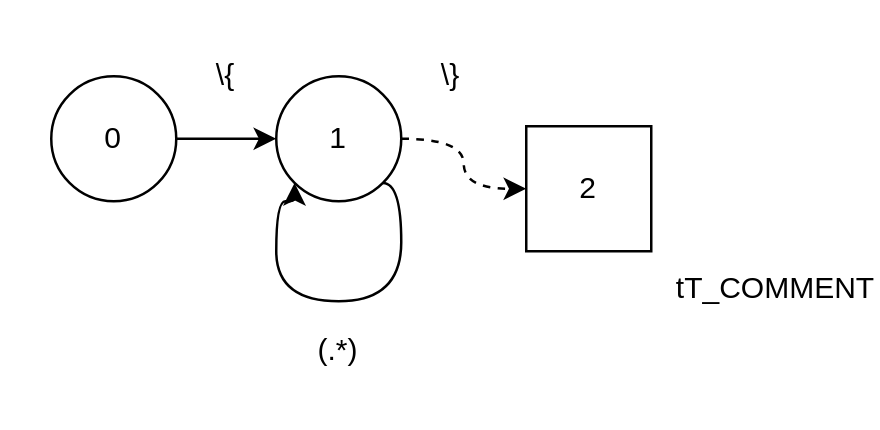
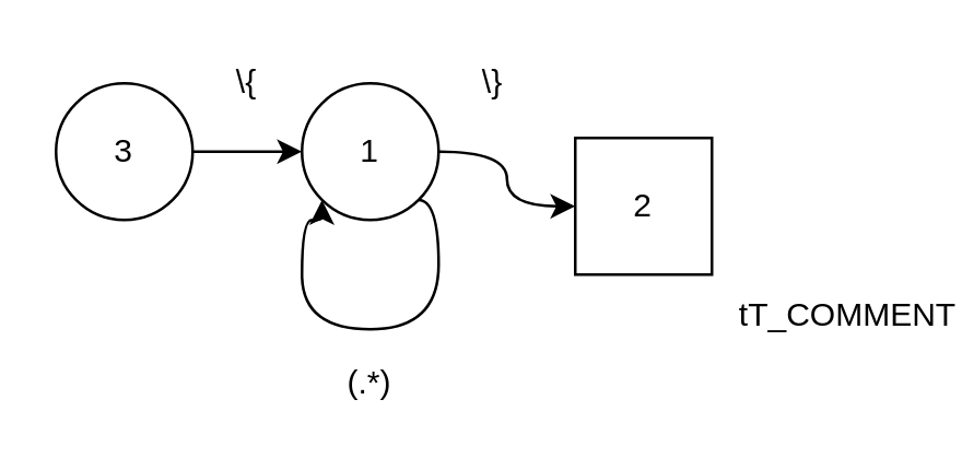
- <mxCell id="3" value="0" style="ellipse;whiteSpace=wrap;html=1;aspect=fixed;" vertex="1" parent="1"><mxGeometry x="20" y="30" width="50" height="50" as="geometry" /></mxCell>
+ <mxCell id="3" value="3" style="ellipse;whiteSpace=wrap;html=1;aspect=fixed;" vertex="1" parent="1"><mxGeometry x="20" y="30" width="50" height="50" as="geometry" /></mxCell>
- <mxCell id="4" style="edgeStyle=orthogonalEdgeStyle;orthogonalLoop=1;jettySize=auto;html=1;entryX=0;entryY=0.5;entryDx=0;entryDy=0;curved=1;dashed=1;" edge="1" parent="1" source="5" target="6"><mxGeometry relative="1" as="geometry" /></mxCell>
+ <mxCell id="4" style="edgeStyle=orthogonalEdgeStyle;orthogonalLoop=1;jettySize=auto;html=1;entryX=0;entryY=0.5;entryDx=0;entryDy=0;curved=1;" edge="1" parent="1" source="5" target="6"><mxGeometry relative="1" as="geometry" /></mxCell>
